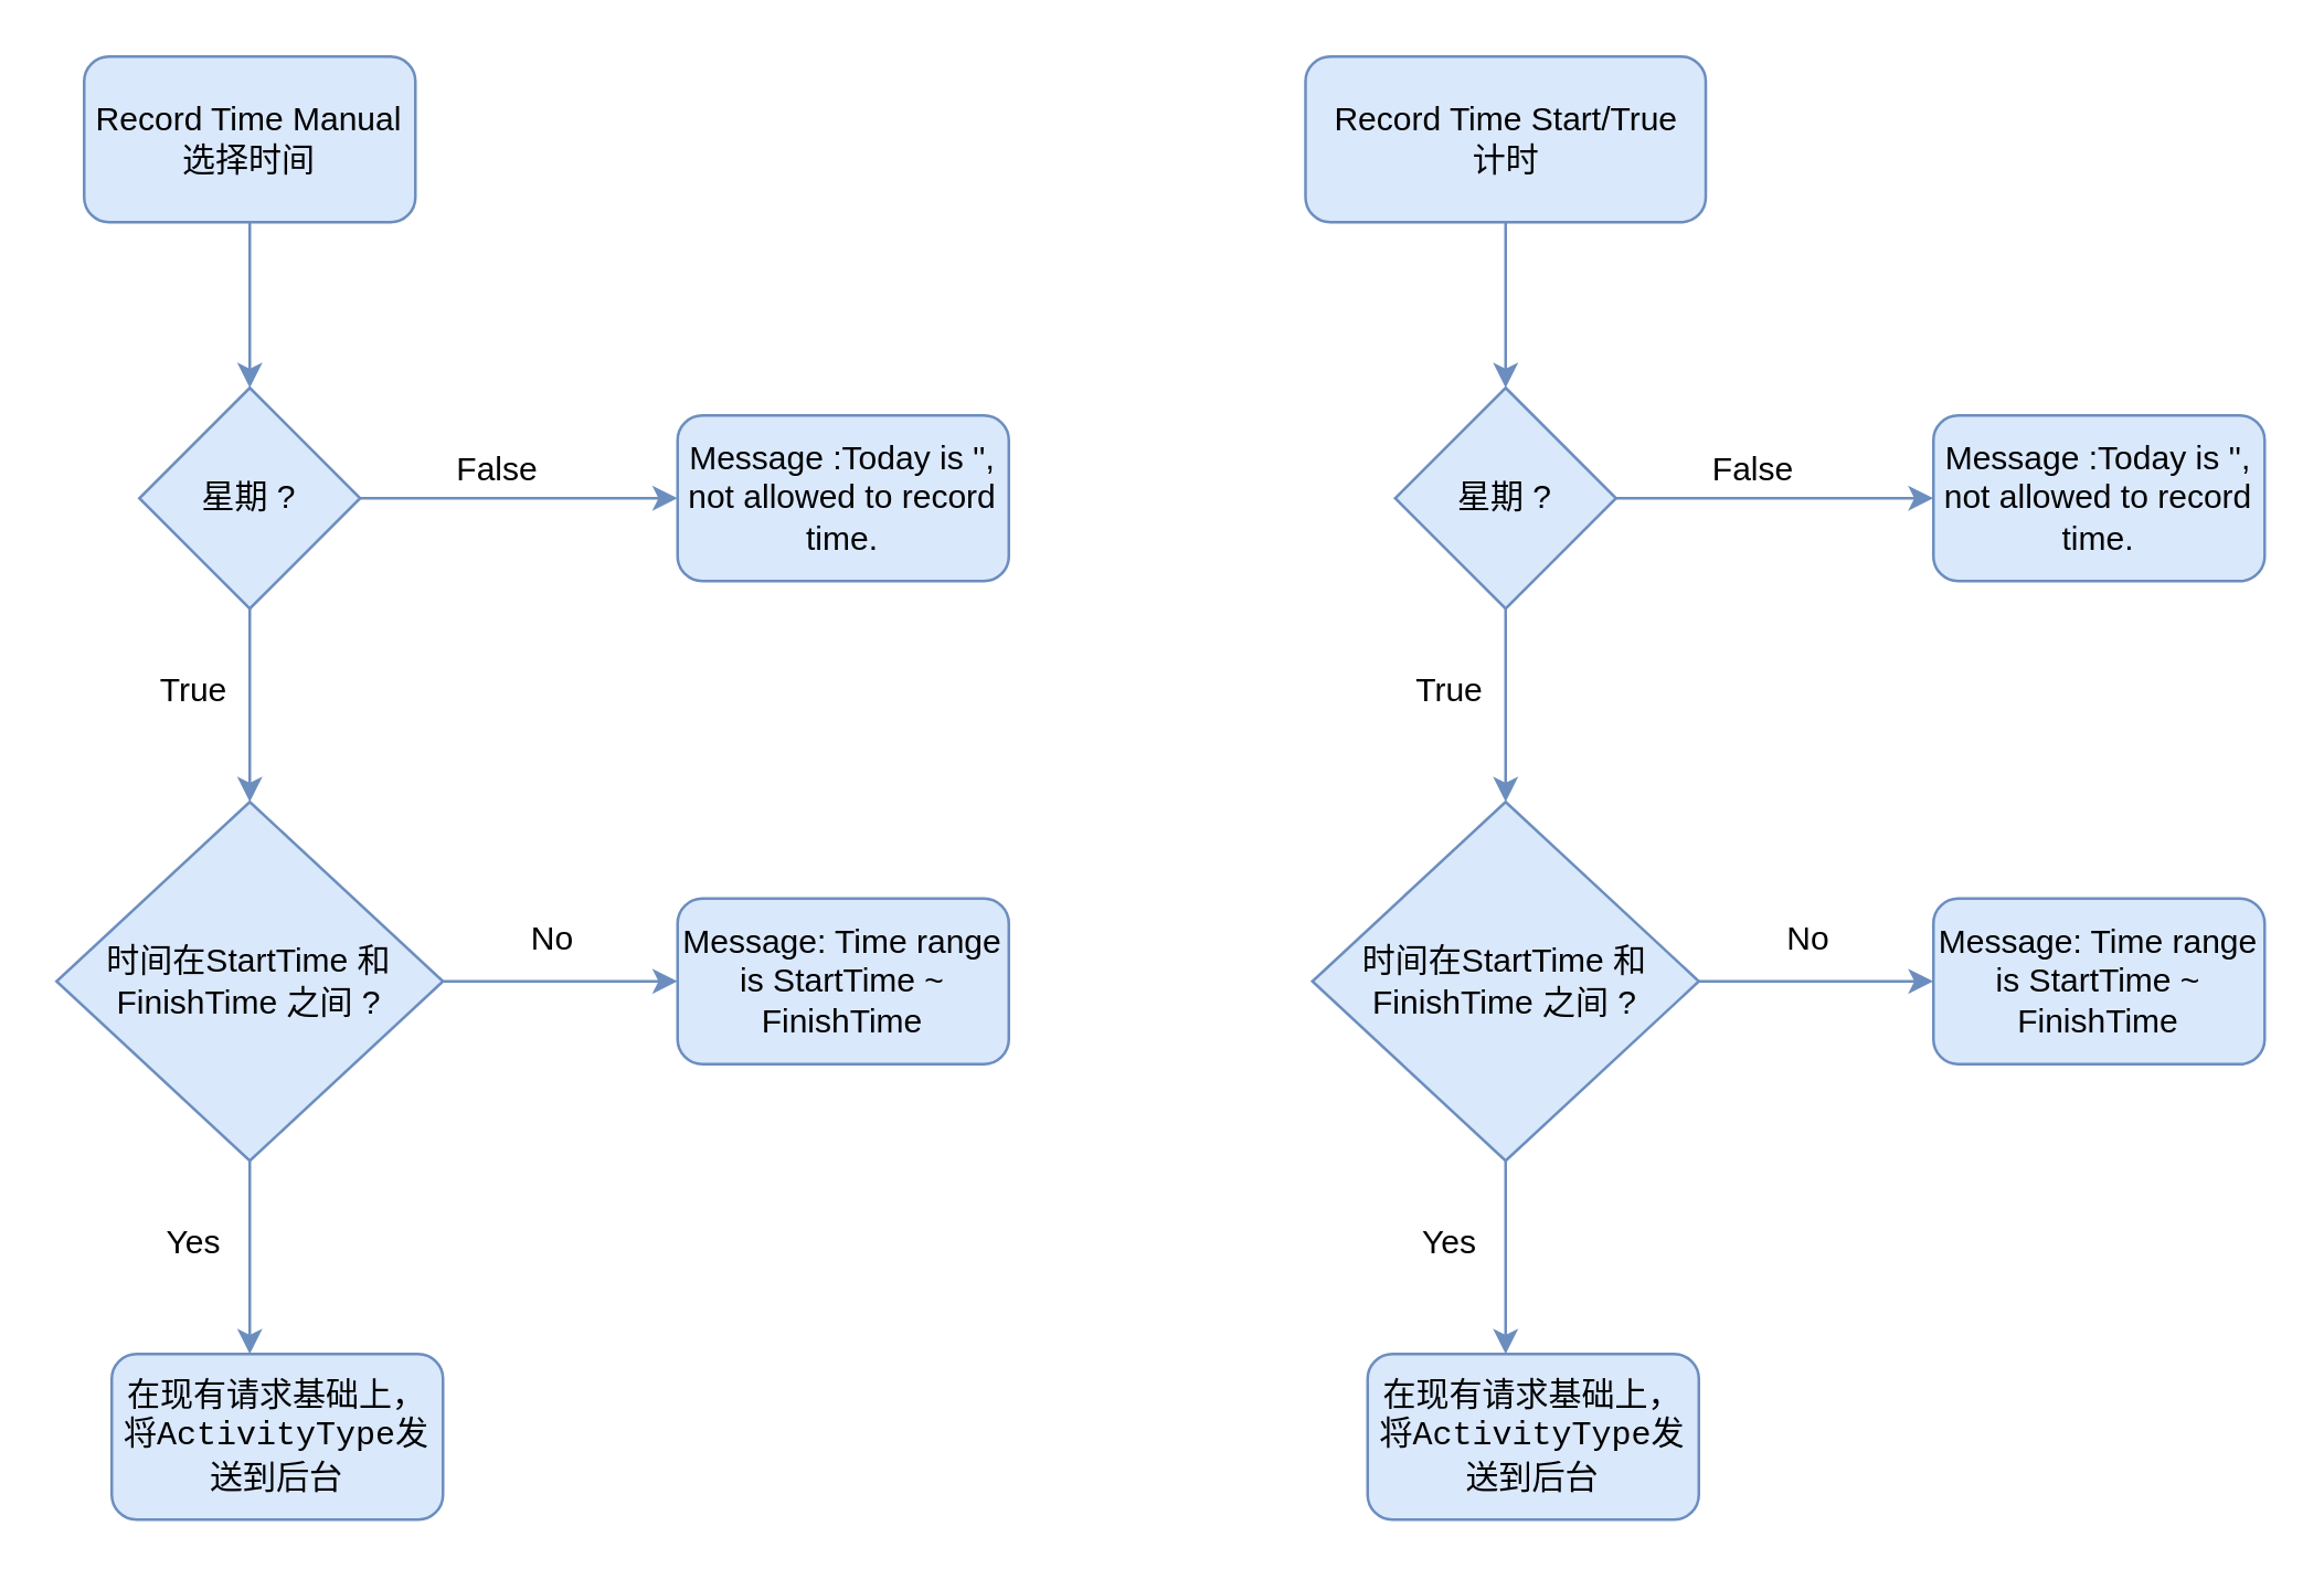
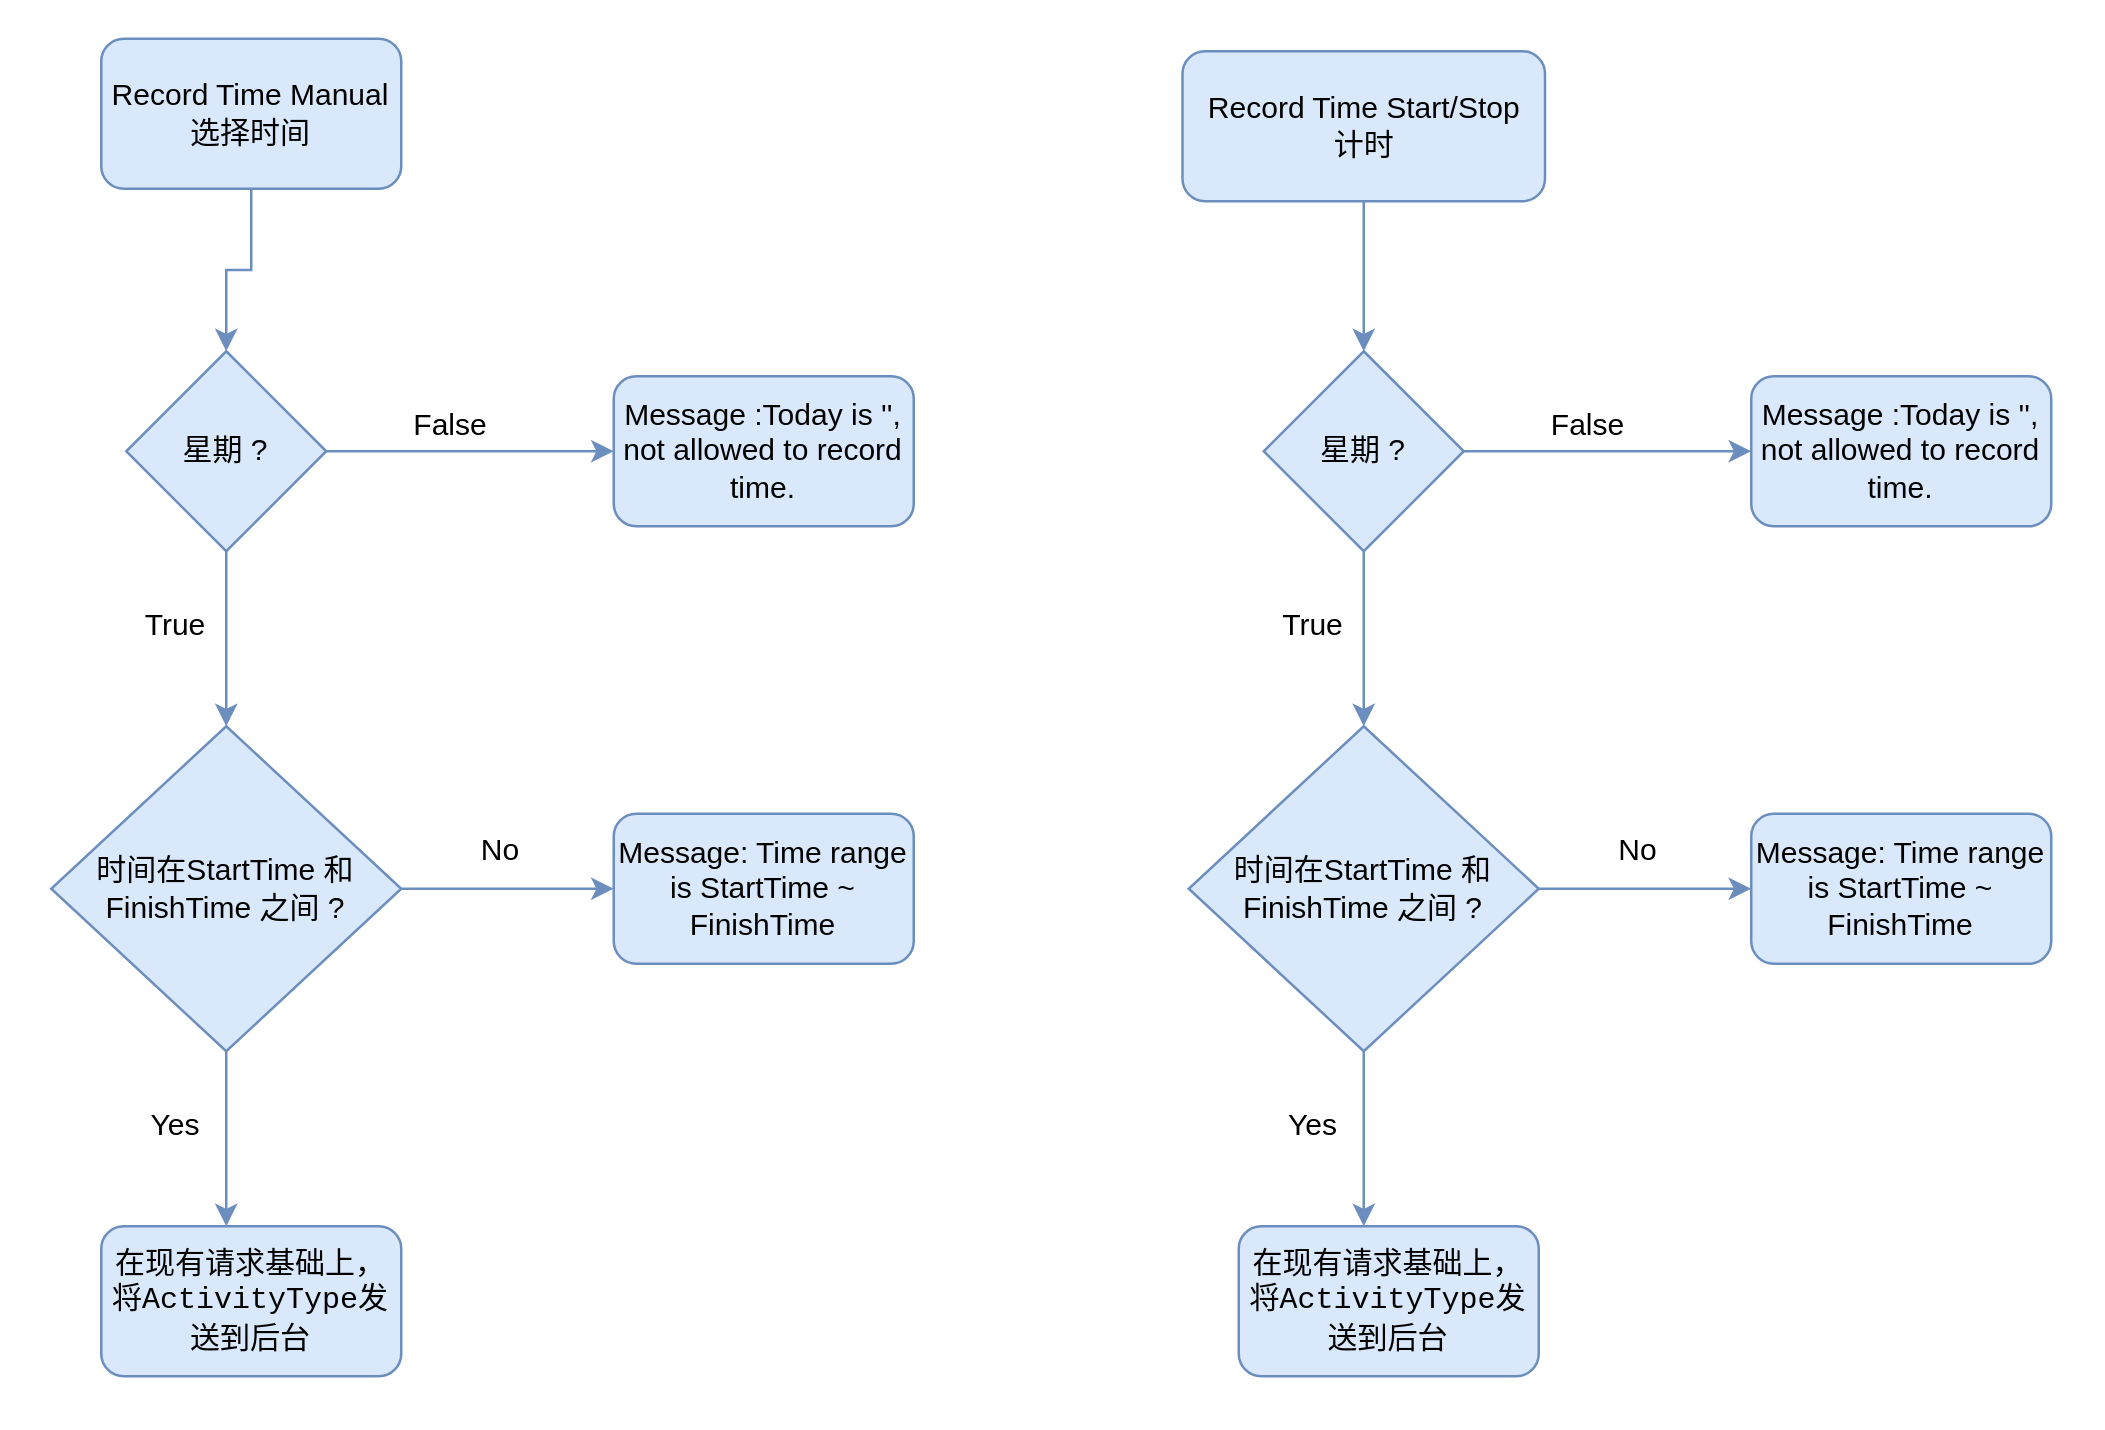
- <mxCell id="3" value="Record Time Manual&lt;br&gt;选择时间" style="rounded=1;whiteSpace=wrap;html=1;fillColor=#dae8fc;strokeColor=#6c8ebf;" parent="1" vertex="1"><mxGeometry x="30" y="20" width="120" height="60" as="geometry" /></mxCell>
+ <mxCell id="3" value="Record Time Manual&lt;br&gt;选择时间" style="rounded=1;whiteSpace=wrap;html=1;fillColor=#dae8fc;strokeColor=#6c8ebf;" parent="1" vertex="1"><mxGeometry x="40" y="15" width="120" height="60" as="geometry" /></mxCell>
- <mxCell id="18" value="Record Time Start/True&lt;br&gt;计时" style="rounded=1;whiteSpace=wrap;html=1;fillColor=#dae8fc;strokeColor=#6c8ebf;" vertex="1" parent="1"><mxGeometry x="472.5" y="20" width="145" height="60" as="geometry" /></mxCell>
+ <mxCell id="18" value="Record Time Start/Stop&lt;br&gt;计时" style="rounded=1;whiteSpace=wrap;html=1;fillColor=#dae8fc;strokeColor=#6c8ebf;" vertex="1" parent="1"><mxGeometry x="472.5" y="20" width="145" height="60" as="geometry" /></mxCell>
